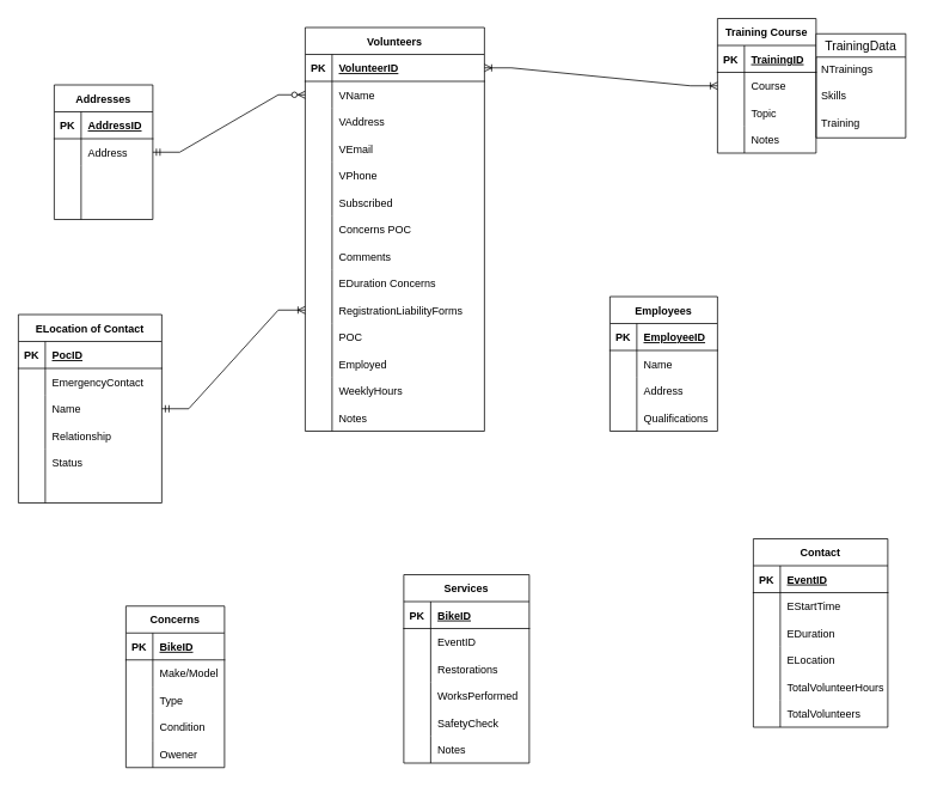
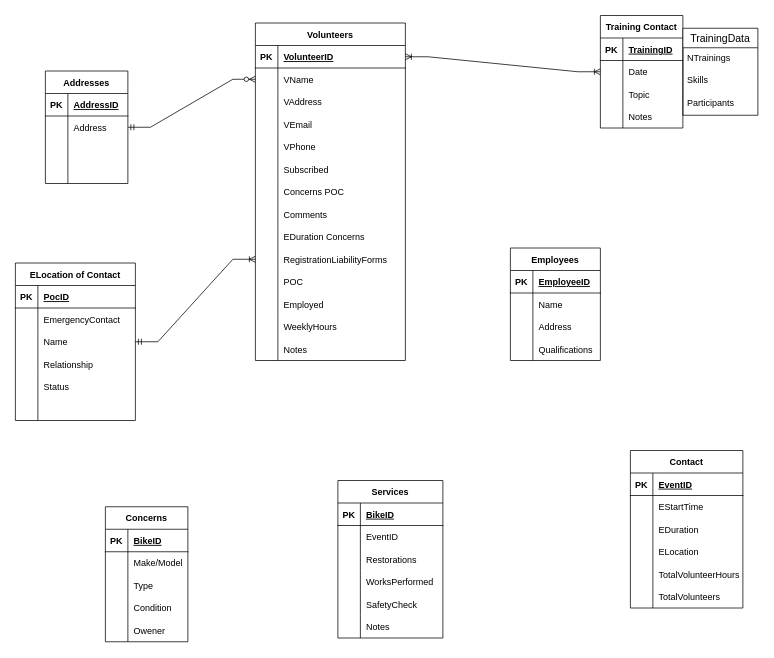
- <mxCell id="64" value="Training Course" style="shape=table;startSize=30;container=1;collapsible=1;childLayout=tableLayout;fixedRows=1;rowLines=0;fontStyle=1;align=center;resizeLast=1;" vertex="1" parent="1"><mxGeometry x="800" y="20" width="110" height="150" as="geometry" /></mxCell>
+ <mxCell id="64" value="Training Contact" style="shape=table;startSize=30;container=1;collapsible=1;childLayout=tableLayout;fixedRows=1;rowLines=0;fontStyle=1;align=center;resizeLast=1;" vertex="1" parent="1"><mxGeometry x="800" y="20" width="110" height="150" as="geometry" /></mxCell>
- <mxCell id="70" value="Course" style="shape=partialRectangle;connectable=0;fillColor=none;top=0;left=0;bottom=0;right=0;align=left;spacingLeft=6;overflow=hidden;" vertex="1" parent="68"><mxGeometry x="30" width="80" height="30" as="geometry"><mxRectangle width="80" height="30" as="alternateBounds" /></mxGeometry></mxCell>
+ <mxCell id="70" value="Date" style="shape=partialRectangle;connectable=0;fillColor=none;top=0;left=0;bottom=0;right=0;align=left;spacingLeft=6;overflow=hidden;" vertex="1" parent="68"><mxGeometry x="30" width="80" height="30" as="geometry"><mxRectangle width="80" height="30" as="alternateBounds" /></mxGeometry></mxCell>
- <mxCell id="128" value="Training" style="text;strokeColor=none;fillColor=none;spacingLeft=4;spacingRight=4;overflow=hidden;rotatable=0;points=[[0,0.5],[1,0.5]];portConstraint=eastwest;fontSize=12;" vertex="1" parent="125"><mxGeometry y="86" width="100" height="30" as="geometry" /></mxCell>
+ <mxCell id="128" value="Participants" style="text;strokeColor=none;fillColor=none;spacingLeft=4;spacingRight=4;overflow=hidden;rotatable=0;points=[[0,0.5],[1,0.5]];portConstraint=eastwest;fontSize=12;" vertex="1" parent="125"><mxGeometry y="86" width="100" height="30" as="geometry" /></mxCell>
